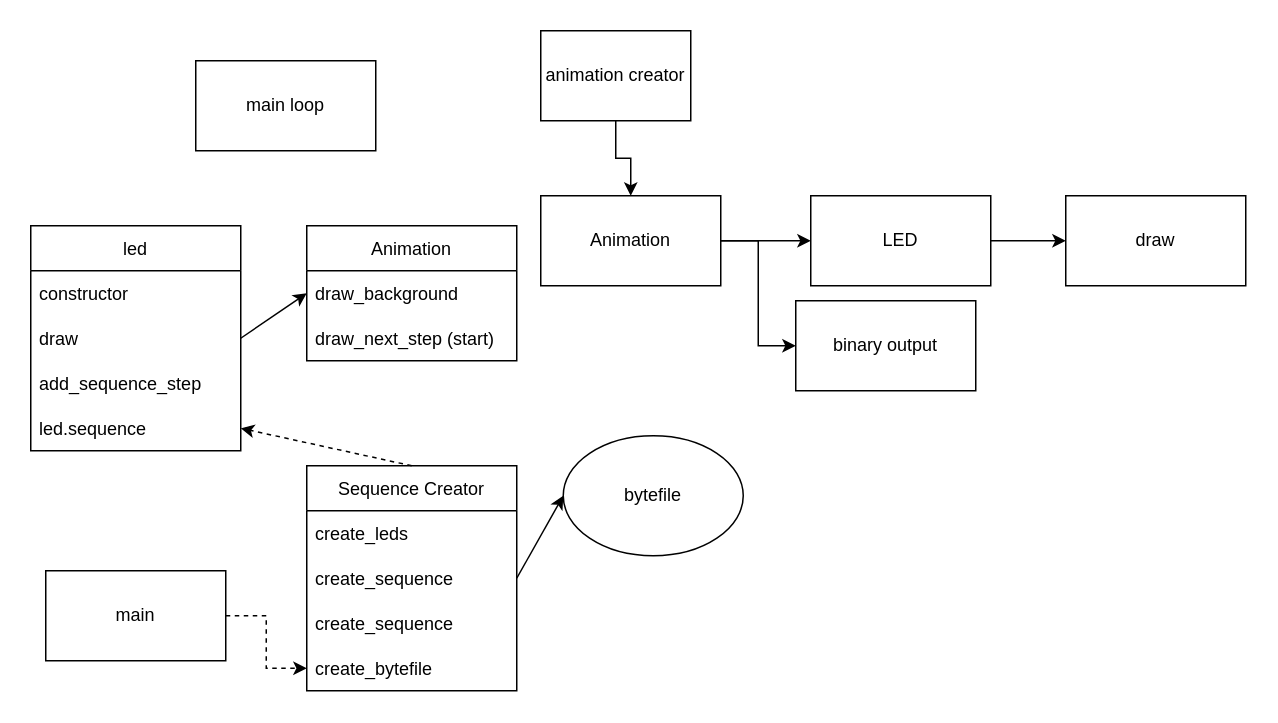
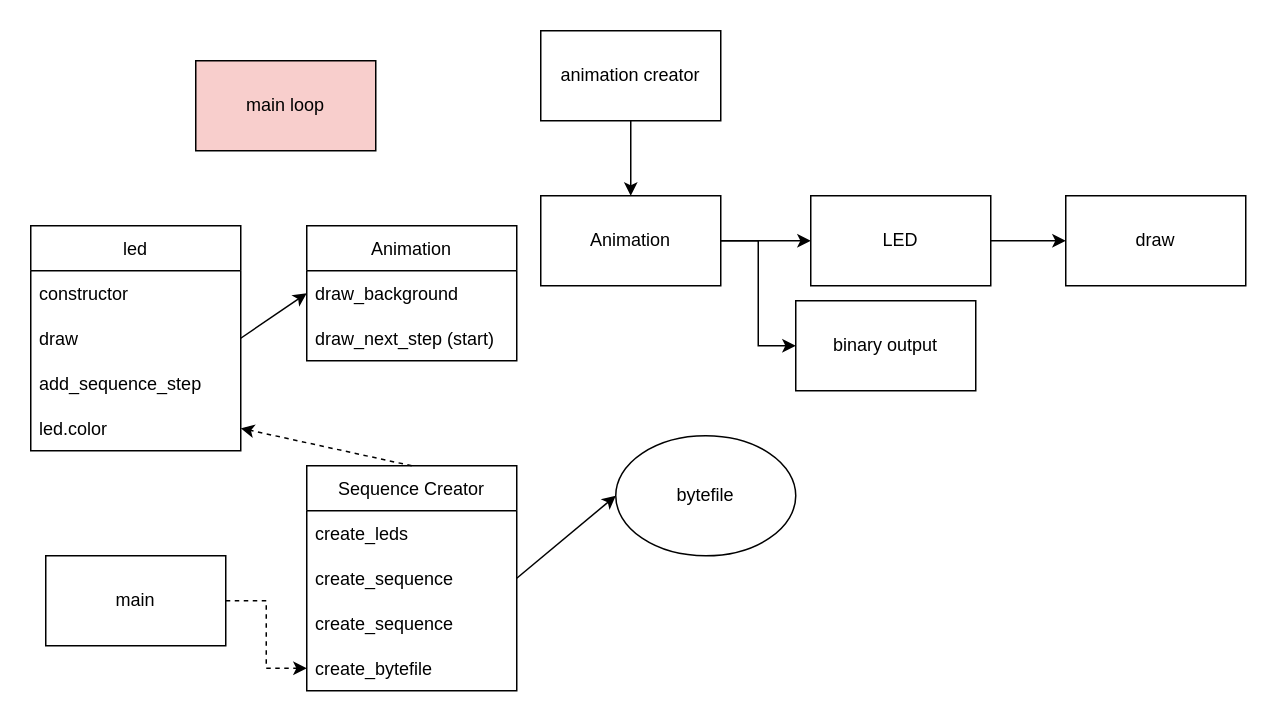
- <mxCell id="11" value="animation creator" style="rounded=0;whiteSpace=wrap;html=1;" parent="1" vertex="1"><mxGeometry x="360" y="20" width="100" height="60" as="geometry" /></mxCell>
+ <mxCell id="11" value="animation creator" style="rounded=0;whiteSpace=wrap;html=1;" parent="1" vertex="1"><mxGeometry x="360" y="20" width="120" height="60" as="geometry" /></mxCell>
- <mxCell id="9" value="main loop" style="rounded=0;whiteSpace=wrap;html=1;" parent="1" vertex="1"><mxGeometry x="130" y="40" width="120" height="60" as="geometry" /></mxCell>
+ <mxCell id="9" value="main loop" style="rounded=0;whiteSpace=wrap;html=1;fillColor=#f8cecc;" parent="1" vertex="1"><mxGeometry x="130" y="40" width="120" height="60" as="geometry" /></mxCell>
- <mxCell id="25" value="led.sequence" style="text;strokeColor=none;fillColor=none;align=left;verticalAlign=middle;spacingLeft=4;spacingRight=4;overflow=hidden;points=[[0,0.5],[1,0.5]];portConstraint=eastwest;rotatable=0;" parent="21" vertex="1"><mxGeometry y="120" width="140" height="30" as="geometry" /></mxCell>
+ <mxCell id="25" value="led.color" style="text;strokeColor=none;fillColor=none;align=left;verticalAlign=middle;spacingLeft=4;spacingRight=4;overflow=hidden;points=[[0,0.5],[1,0.5]];portConstraint=eastwest;rotatable=0;" parent="21" vertex="1"><mxGeometry y="120" width="140" height="30" as="geometry" /></mxCell>
- <mxCell id="12" value="bytefile" style="ellipse;whiteSpace=wrap;html=1;" parent="1" vertex="1"><mxGeometry x="375" y="290" width="120" height="80" as="geometry" /></mxCell>
+ <mxCell id="12" value="bytefile" style="ellipse;whiteSpace=wrap;html=1;" parent="1" vertex="1"><mxGeometry x="410" y="290" width="120" height="80" as="geometry" /></mxCell>
- <mxCell id="29" value="main" style="rounded=0;whiteSpace=wrap;html=1;" parent="1" vertex="1"><mxGeometry x="30" y="380" width="120" height="60" as="geometry" /></mxCell>
+ <mxCell id="29" value="main" style="rounded=0;whiteSpace=wrap;html=1;" parent="1" vertex="1"><mxGeometry x="30" y="370" width="120" height="60" as="geometry" /></mxCell>
